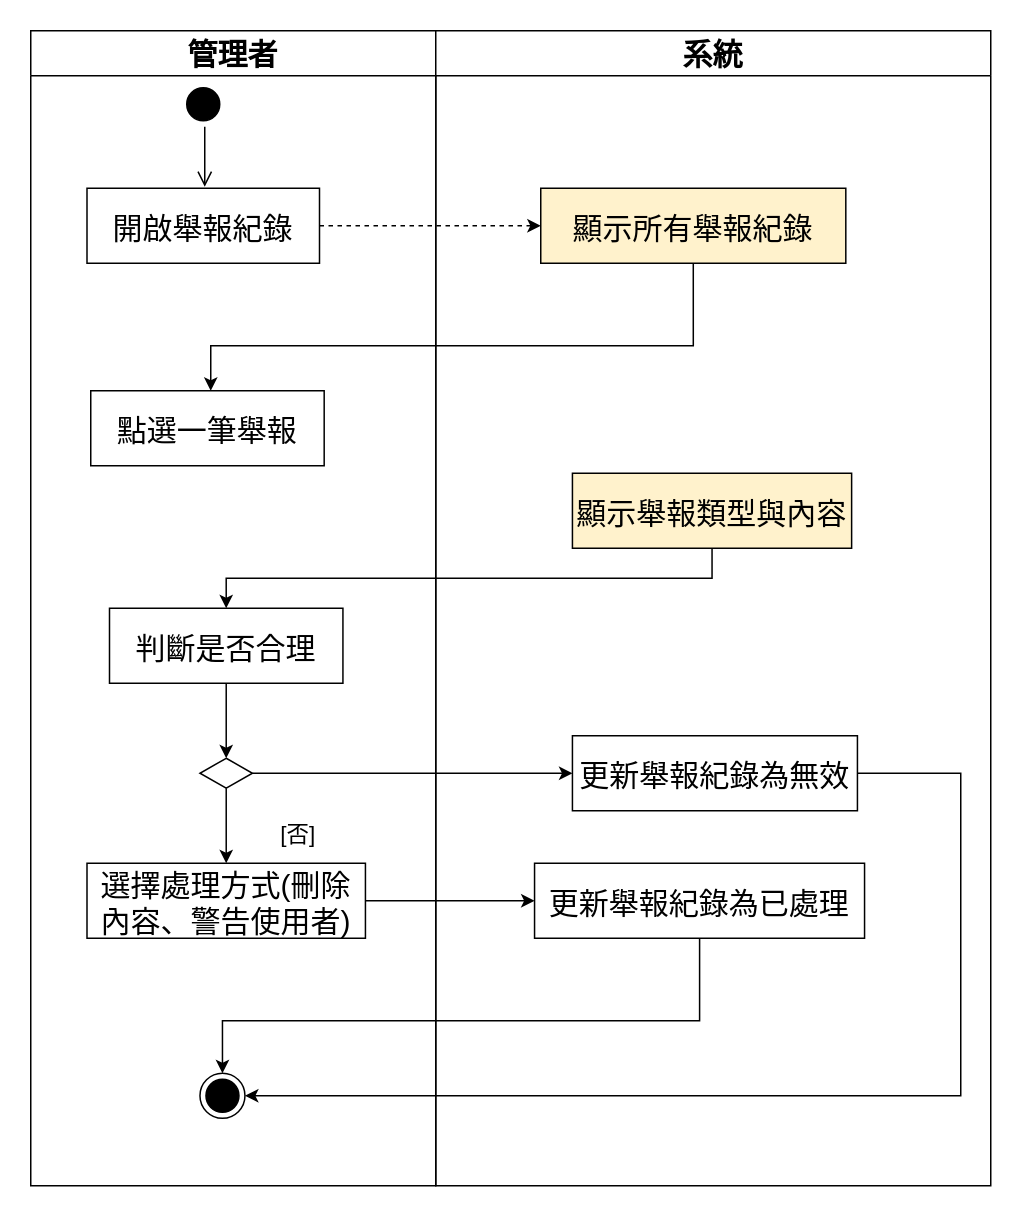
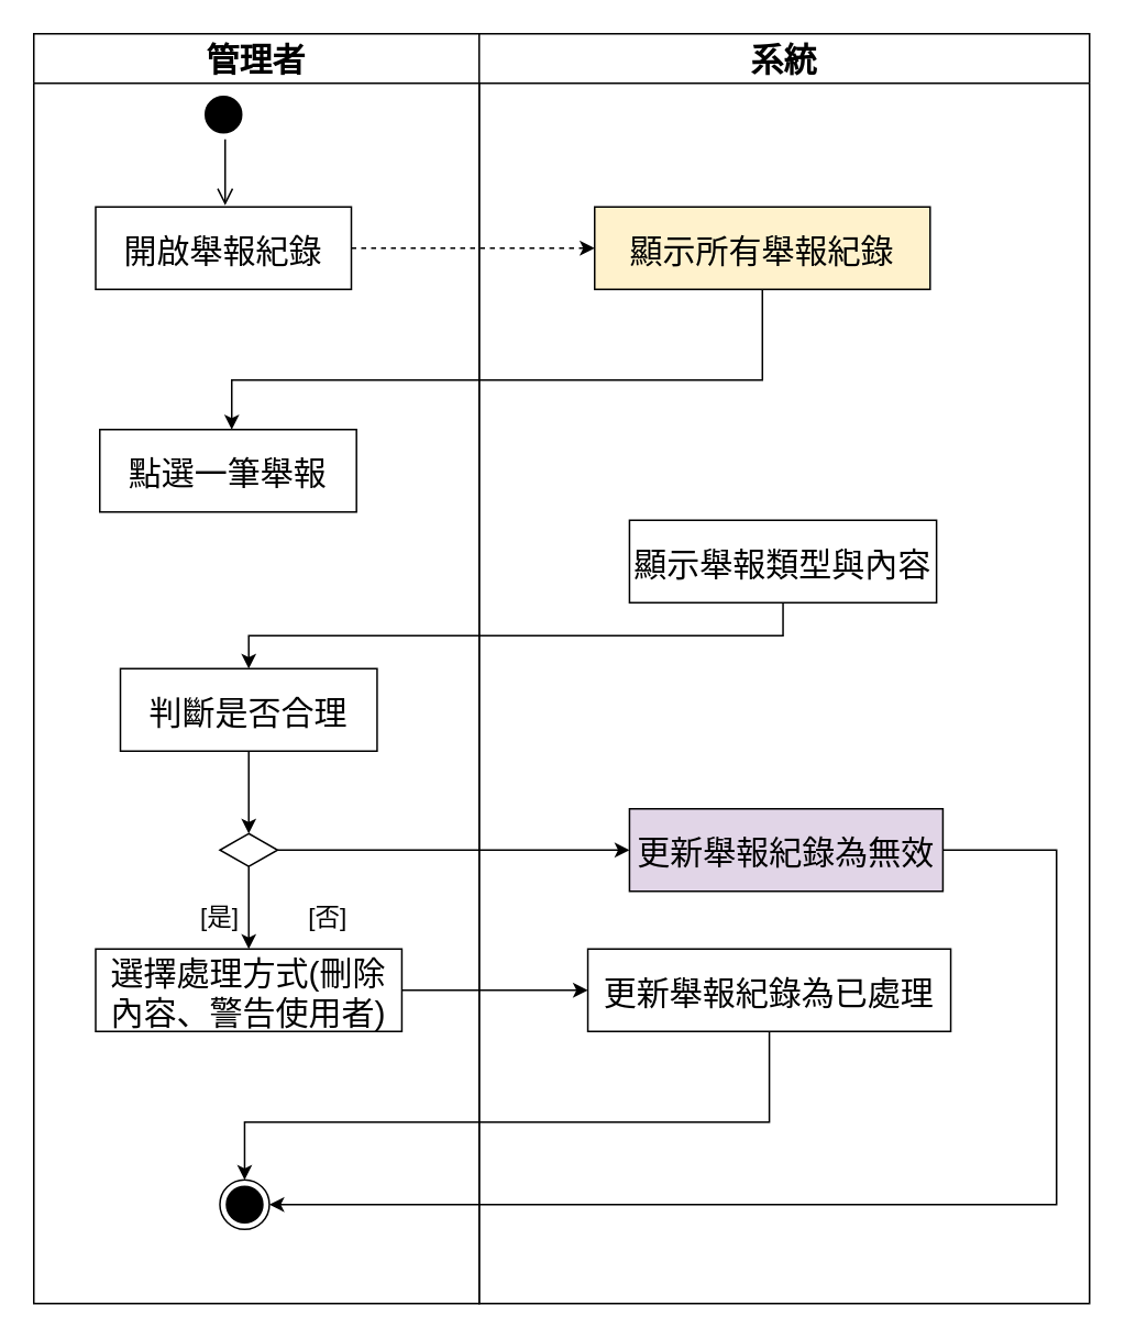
- <mxCell id="20" value="顯示舉報類型與內容" style="fontSize=20;fillColor=#fff2cc;" vertex="1" parent="5"><mxGeometry x="361.12" y="295" width="186.13" height="50" as="geometry" /></mxCell>
+ <mxCell id="20" value="顯示舉報類型與內容" style="fontSize=20;" vertex="1" parent="5"><mxGeometry x="361.12" y="295" width="186.13" height="50" as="geometry" /></mxCell>
- <mxCell id="23" value="更新舉報紀錄為無效" style="fontSize=20;" vertex="1" parent="21"><mxGeometry x="91.12" y="470" width="190" height="50" as="geometry" /></mxCell>
+ <mxCell id="23" value="更新舉報紀錄為無效" style="fontSize=20;fillColor=#e1d5e7;" vertex="1" parent="21"><mxGeometry x="91.12" y="470" width="190" height="50" as="geometry" /></mxCell>
+ <mxCell id="13" value="&lt;font style=&quot;font-size: 15px;&quot;&gt;[是]&lt;/font&gt;" style="whiteSpace=wrap;html=1;strokeColor=none;fillColor=none;" vertex="1" parent="5"><mxGeometry x="92.5" y="525" width="40" height="20" as="geometry" /></mxCell>
